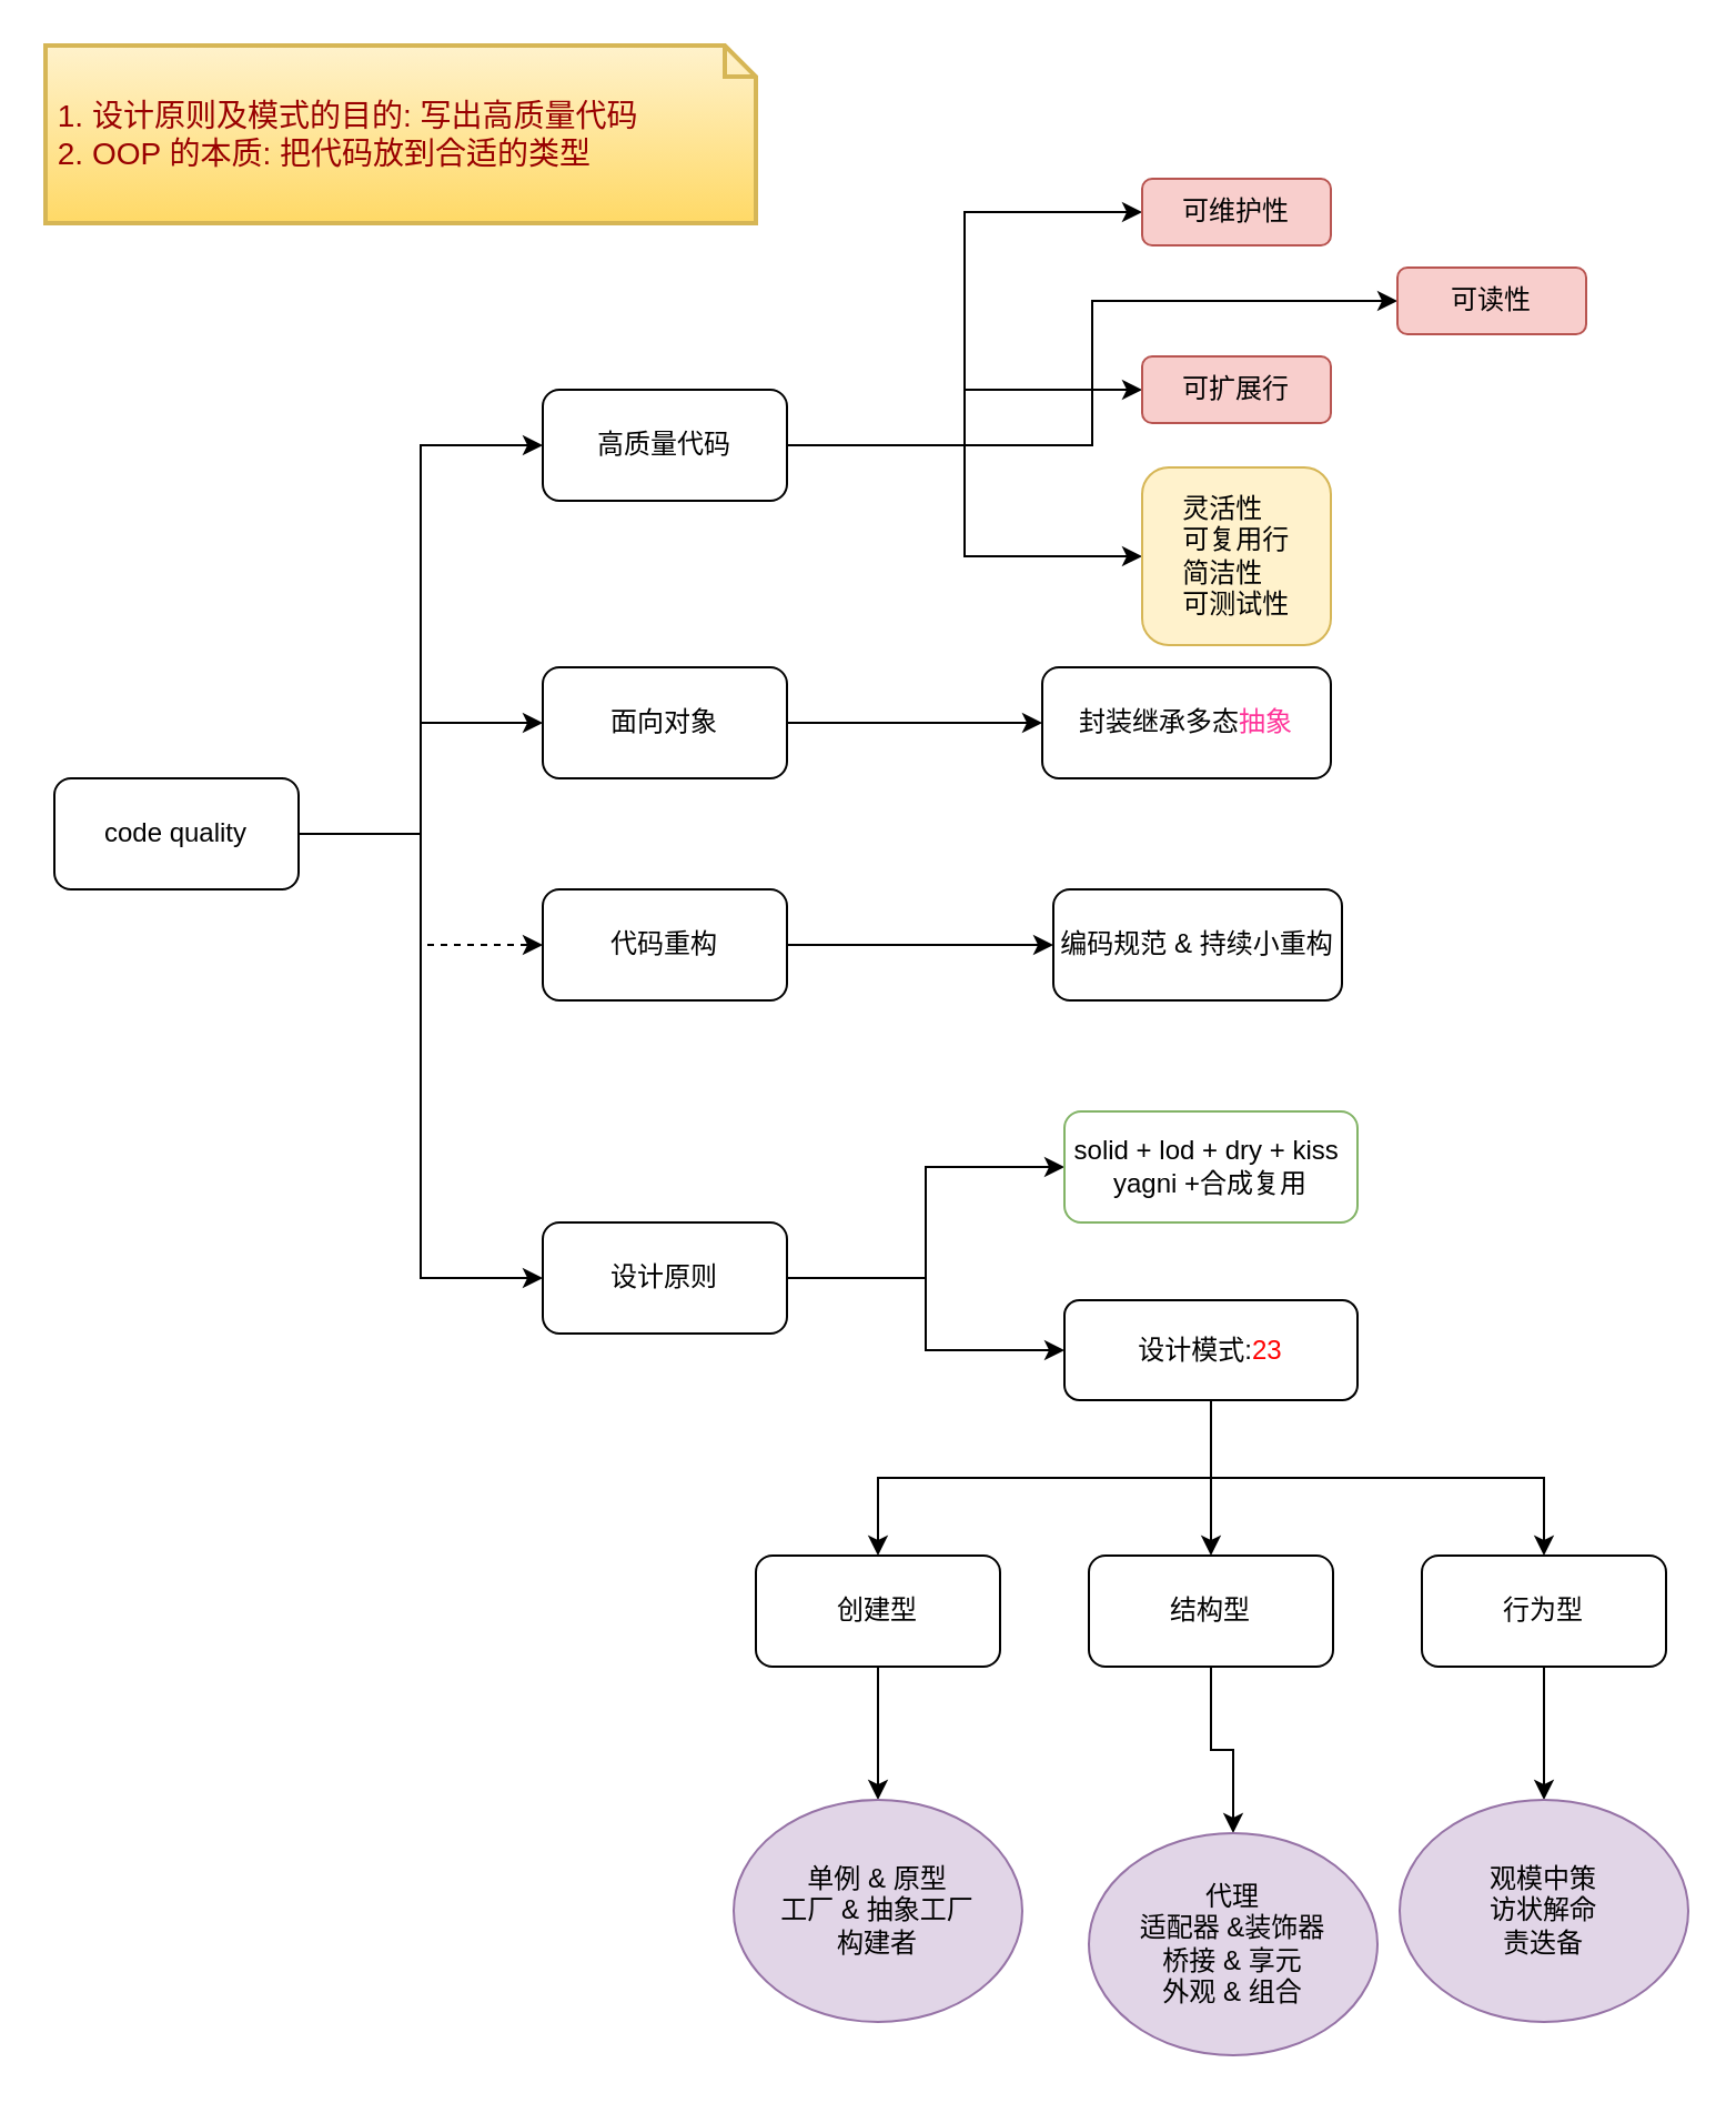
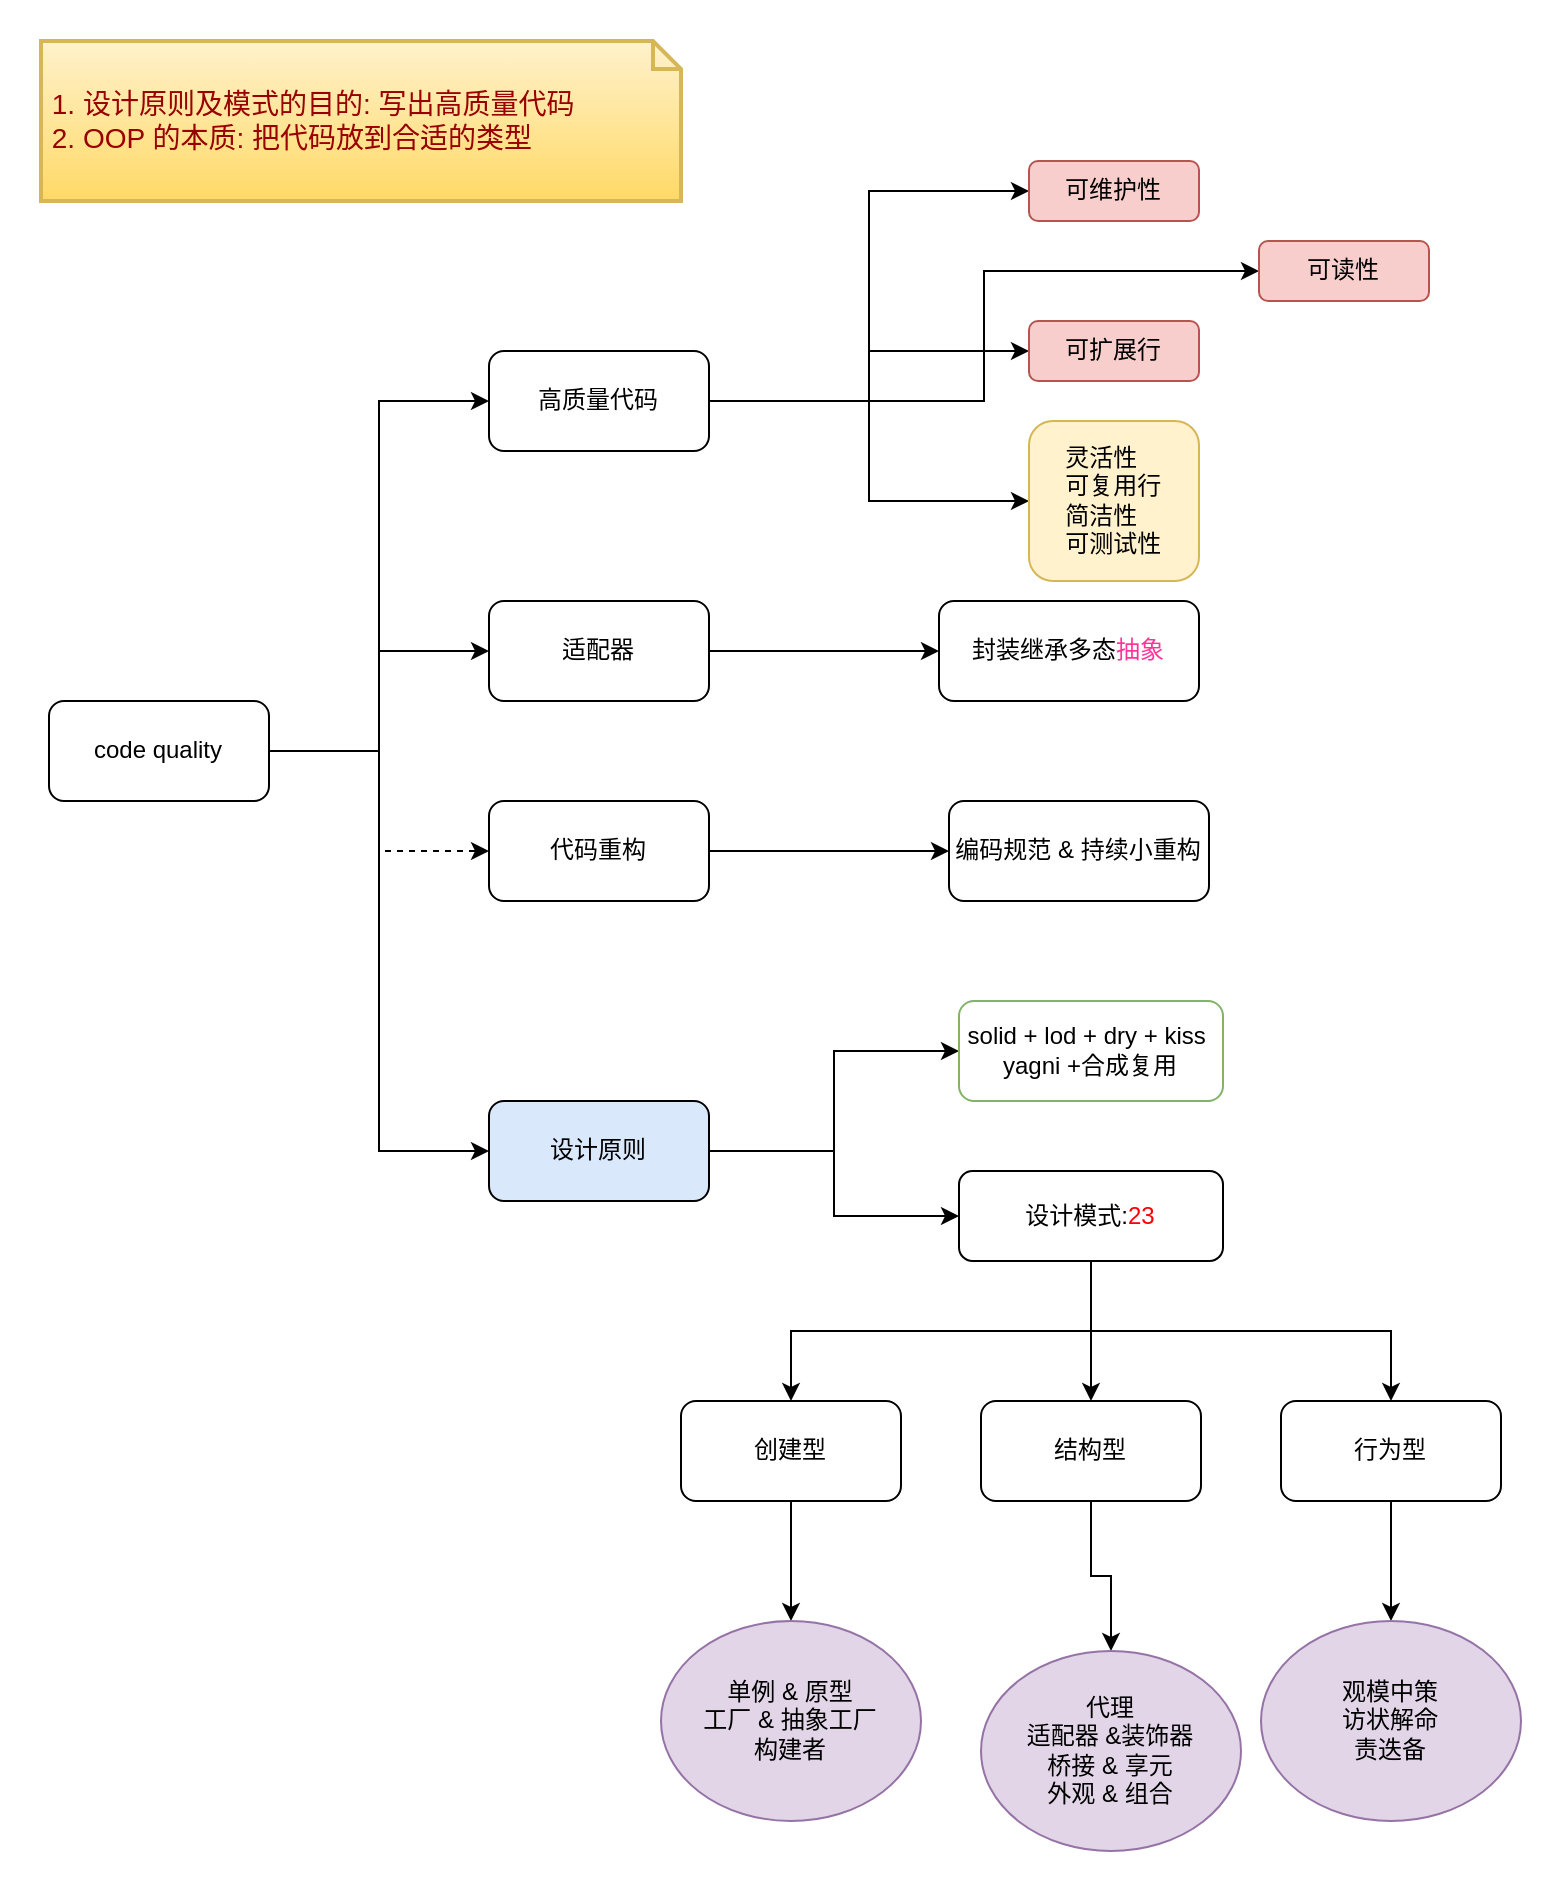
- <mxCell id="16" value="面向对象" style="rounded=1;whiteSpace=wrap;html=1;" vertex="1" parent="1"><mxGeometry x="244" y="300" width="110" height="50" as="geometry" /></mxCell>
+ <mxCell id="16" value="适配器" style="rounded=1;whiteSpace=wrap;html=1;" vertex="1" parent="1"><mxGeometry x="244" y="300" width="110" height="50" as="geometry" /></mxCell>
- <mxCell id="19" value="设计原则" style="rounded=1;whiteSpace=wrap;html=1;" vertex="1" parent="1"><mxGeometry x="244" y="550" width="110" height="50" as="geometry" /></mxCell>
+ <mxCell id="19" value="设计原则" style="rounded=1;whiteSpace=wrap;html=1;fillColor=#dae8fc;" vertex="1" parent="1"><mxGeometry x="244" y="550" width="110" height="50" as="geometry" /></mxCell>
